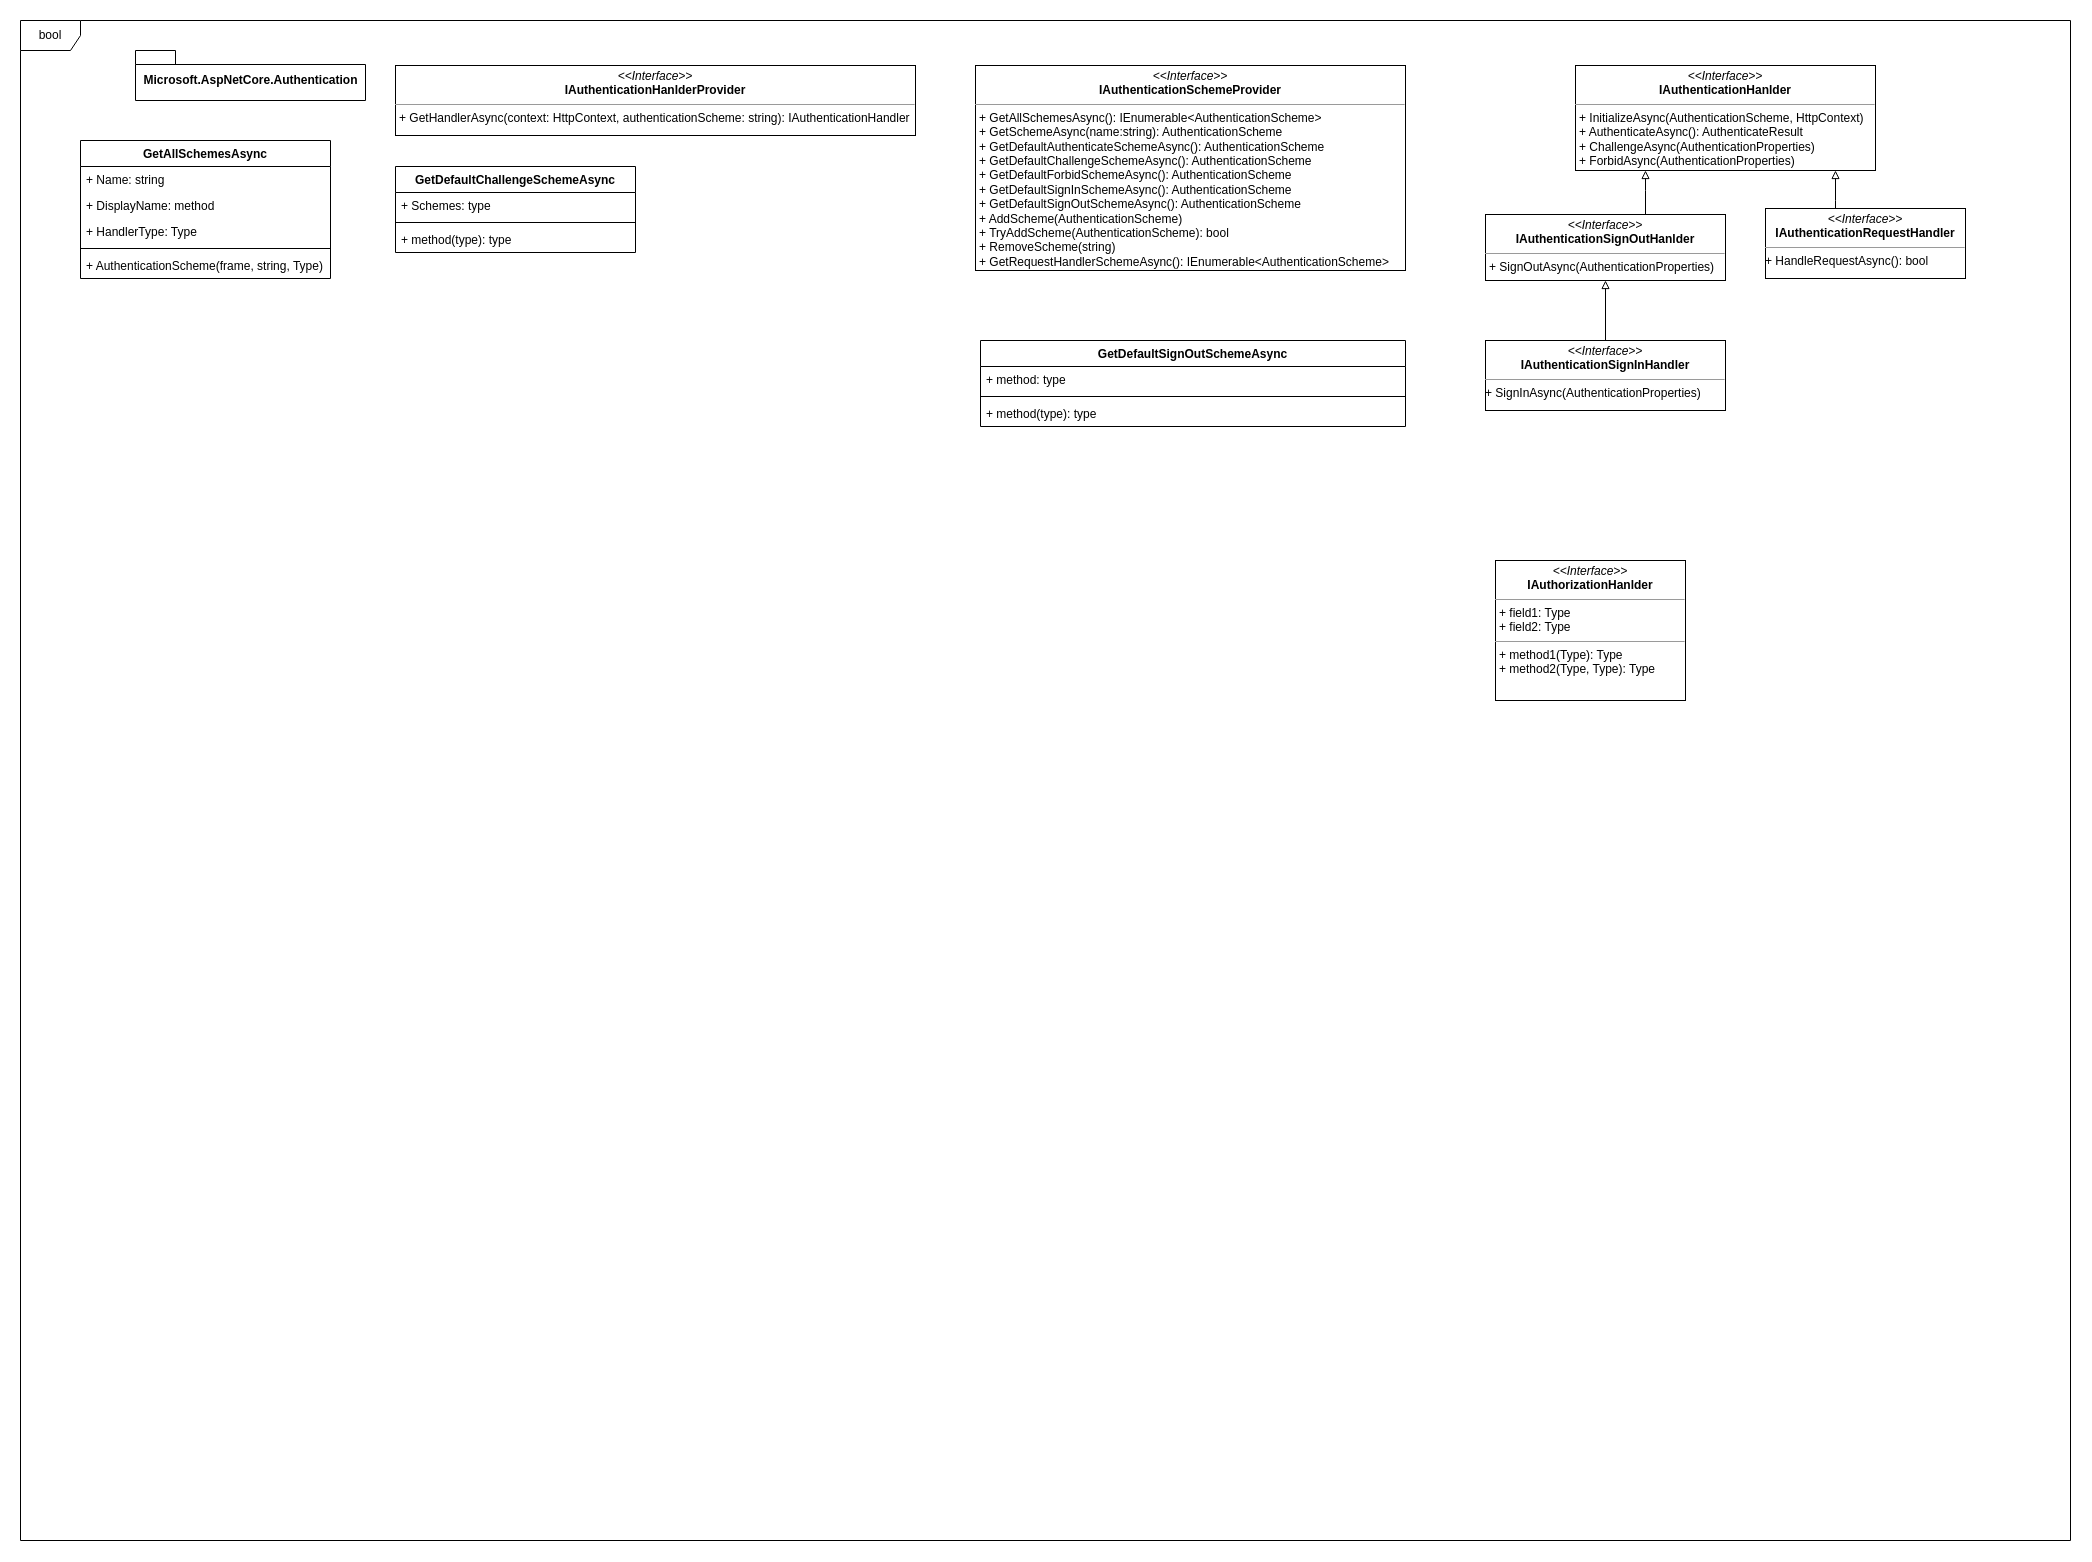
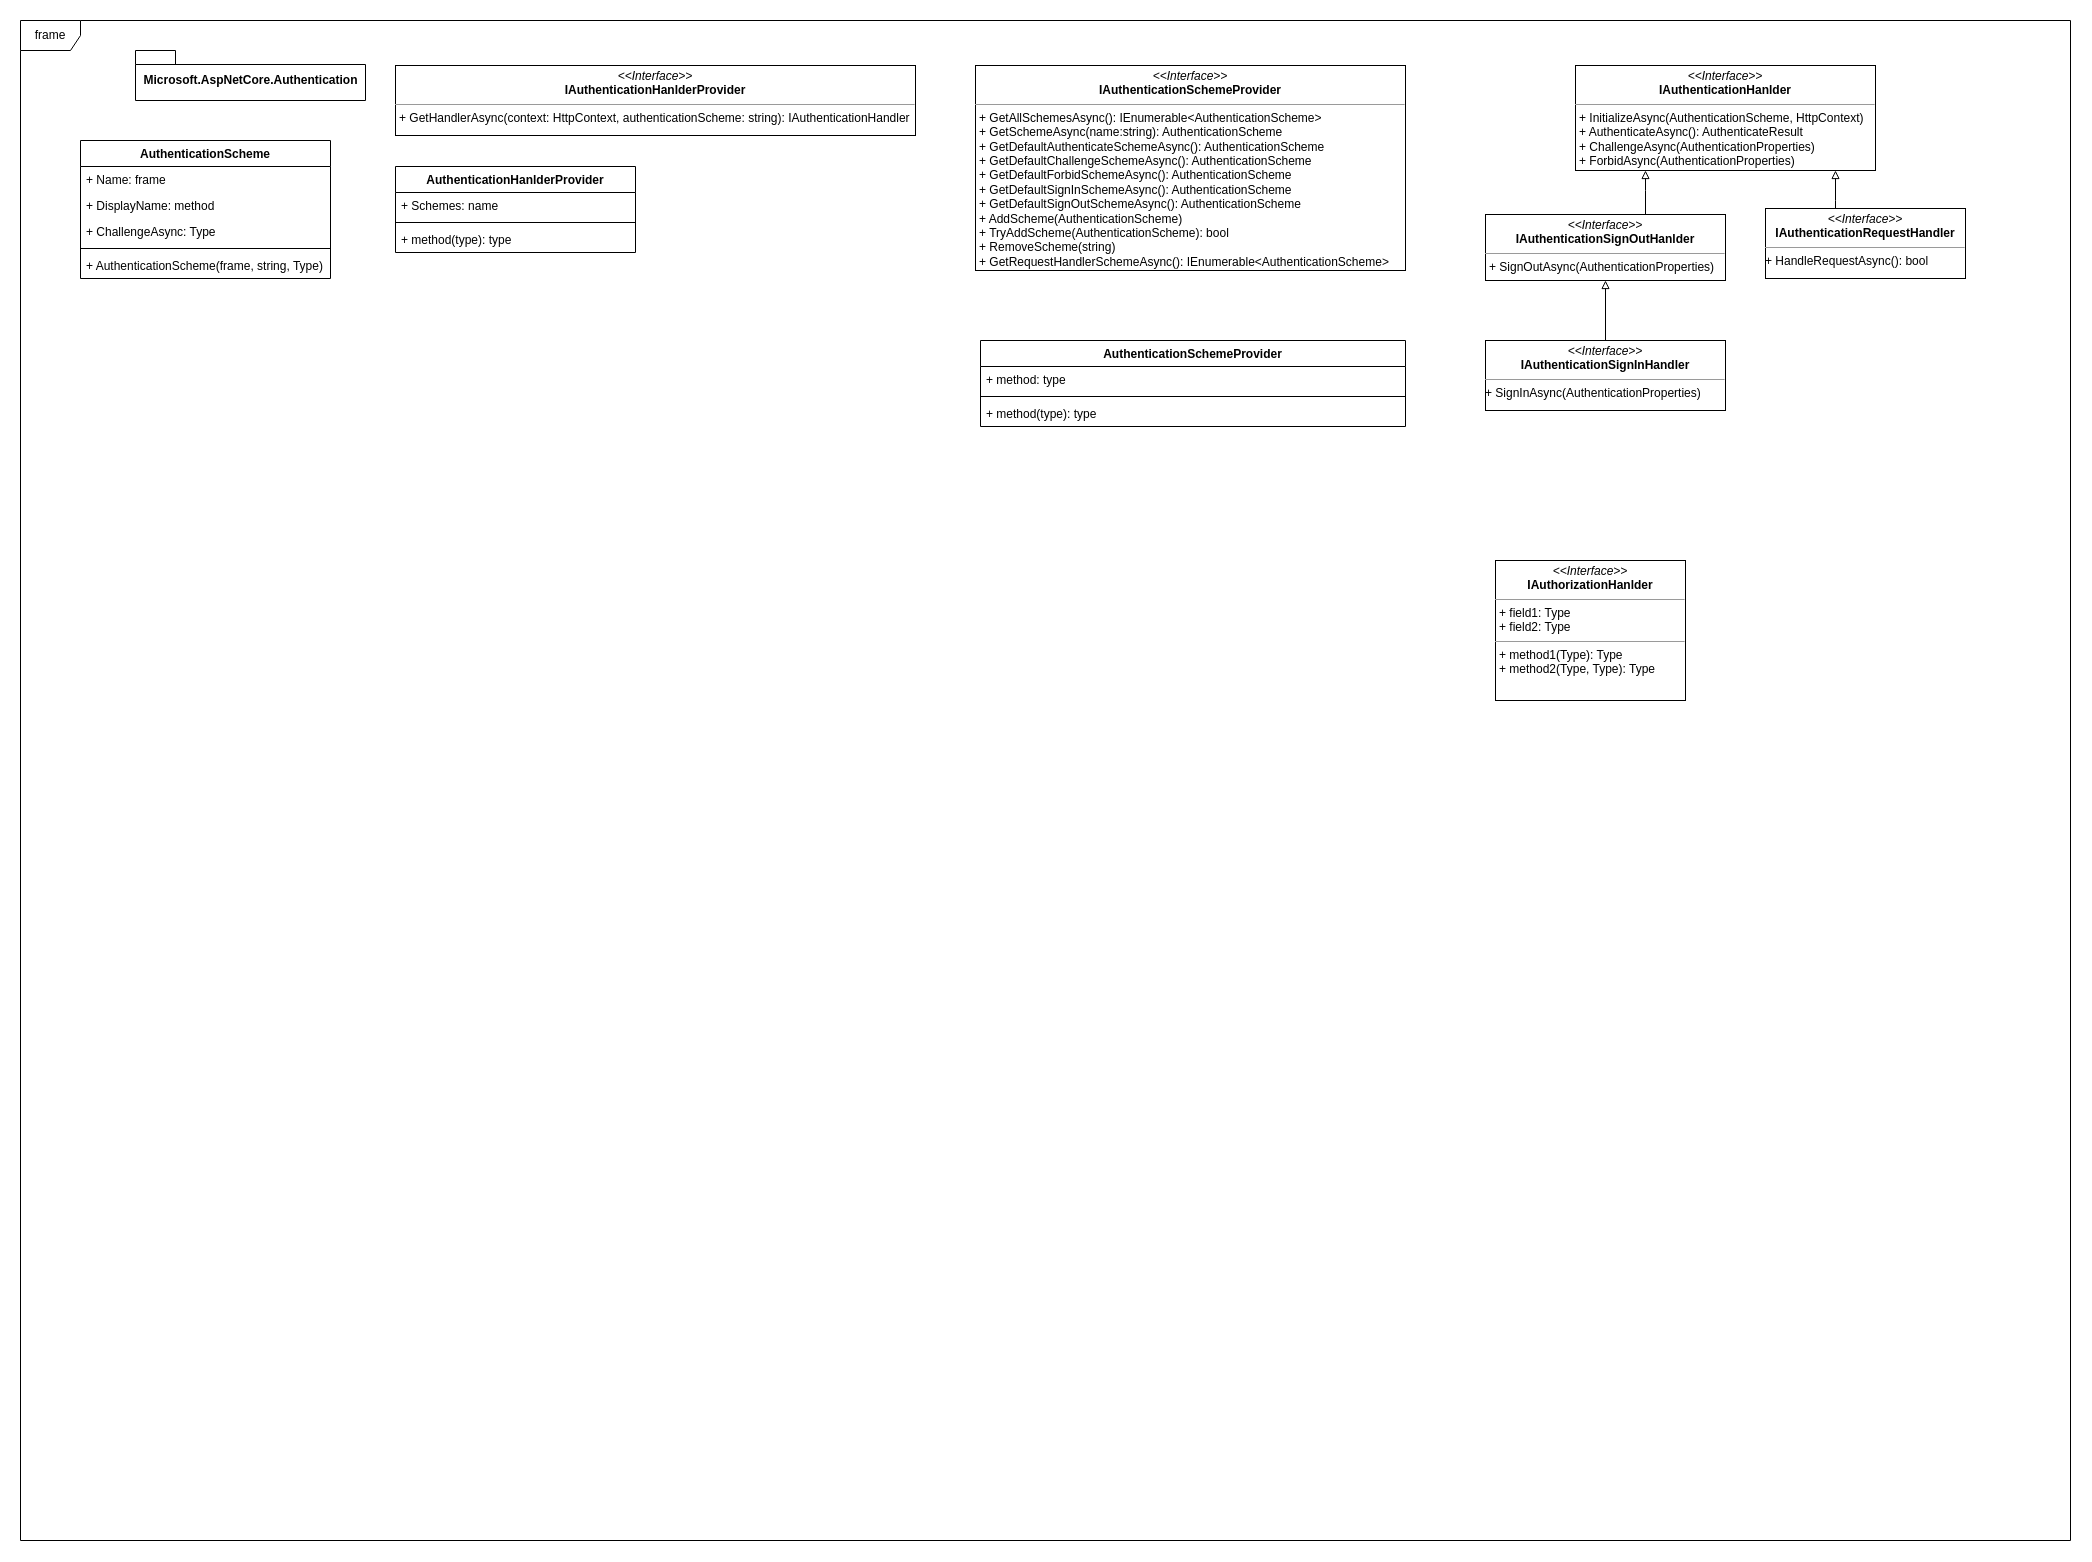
- <mxCell id="2" value="bool" style="shape=umlFrame;whiteSpace=wrap;html=1;strokeColor=#000000;gradientColor=none;" vertex="1" parent="1"><mxGeometry x="20" y="20" width="2050" height="1520" as="geometry" /></mxCell>
+ <mxCell id="2" value="frame" style="shape=umlFrame;whiteSpace=wrap;html=1;strokeColor=#000000;gradientColor=none;" vertex="1" parent="1"><mxGeometry x="20" y="20" width="2050" height="1520" as="geometry" /></mxCell>
- <mxCell id="14" value="GetAllSchemesAsync" style="swimlane;fontStyle=1;align=center;verticalAlign=top;childLayout=stackLayout;horizontal=1;startSize=26;horizontalStack=0;resizeParent=1;resizeParentMax=0;resizeLast=0;collapsible=1;marginBottom=0;strokeColor=#000000;gradientColor=none;" vertex="1" parent="1"><mxGeometry x="80" y="140" width="250" height="138" as="geometry" /></mxCell>
+ <mxCell id="14" value="AuthenticationScheme" style="swimlane;fontStyle=1;align=center;verticalAlign=top;childLayout=stackLayout;horizontal=1;startSize=26;horizontalStack=0;resizeParent=1;resizeParentMax=0;resizeLast=0;collapsible=1;marginBottom=0;strokeColor=#000000;gradientColor=none;" vertex="1" parent="1"><mxGeometry x="80" y="140" width="250" height="138" as="geometry" /></mxCell>
- <mxCell id="15" value="+ Name: string" style="text;strokeColor=none;fillColor=none;align=left;verticalAlign=top;spacingLeft=4;spacingRight=4;overflow=hidden;rotatable=0;points=[[0,0.5],[1,0.5]];portConstraint=eastwest;" vertex="1" parent="14"><mxGeometry y="26" width="250" height="26" as="geometry" /></mxCell>
+ <mxCell id="15" value="+ Name: frame" style="text;strokeColor=none;fillColor=none;align=left;verticalAlign=top;spacingLeft=4;spacingRight=4;overflow=hidden;rotatable=0;points=[[0,0.5],[1,0.5]];portConstraint=eastwest;" vertex="1" parent="14"><mxGeometry y="26" width="250" height="26" as="geometry" /></mxCell>
- <mxCell id="20" value="GetDefaultChallengeSchemeAsync" style="swimlane;fontStyle=1;align=center;verticalAlign=top;childLayout=stackLayout;horizontal=1;startSize=26;horizontalStack=0;resizeParent=1;resizeParentMax=0;resizeLast=0;collapsible=1;marginBottom=0;strokeColor=#000000;gradientColor=none;" vertex="1" parent="1"><mxGeometry x="395" y="166" width="240" height="86" as="geometry" /></mxCell>
+ <mxCell id="20" value="AuthenticationHanlderProvider" style="swimlane;fontStyle=1;align=center;verticalAlign=top;childLayout=stackLayout;horizontal=1;startSize=26;horizontalStack=0;resizeParent=1;resizeParentMax=0;resizeLast=0;collapsible=1;marginBottom=0;strokeColor=#000000;gradientColor=none;" vertex="1" parent="1"><mxGeometry x="395" y="166" width="240" height="86" as="geometry" /></mxCell>
- <mxCell id="21" value="+ Schemes: type" style="text;strokeColor=none;fillColor=none;align=left;verticalAlign=top;spacingLeft=4;spacingRight=4;overflow=hidden;rotatable=0;points=[[0,0.5],[1,0.5]];portConstraint=eastwest;" vertex="1" parent="20"><mxGeometry y="26" width="240" height="26" as="geometry" /></mxCell>
+ <mxCell id="21" value="+ Schemes: name" style="text;strokeColor=none;fillColor=none;align=left;verticalAlign=top;spacingLeft=4;spacingRight=4;overflow=hidden;rotatable=0;points=[[0,0.5],[1,0.5]];portConstraint=eastwest;" vertex="1" parent="20"><mxGeometry y="26" width="240" height="26" as="geometry" /></mxCell>
- <mxCell id="17" value="+ HandlerType: Type" style="text;strokeColor=none;fillColor=none;align=left;verticalAlign=top;spacingLeft=4;spacingRight=4;overflow=hidden;rotatable=0;points=[[0,0.5],[1,0.5]];portConstraint=eastwest;" vertex="1" parent="14"><mxGeometry y="78" width="250" height="26" as="geometry" /></mxCell>
+ <mxCell id="17" value="+ ChallengeAsync: Type" style="text;strokeColor=none;fillColor=none;align=left;verticalAlign=top;spacingLeft=4;spacingRight=4;overflow=hidden;rotatable=0;points=[[0,0.5],[1,0.5]];portConstraint=eastwest;" vertex="1" parent="14"><mxGeometry y="78" width="250" height="26" as="geometry" /></mxCell>
- <mxCell id="24" value="GetDefaultSignOutSchemeAsync&#10;&#10;" style="swimlane;fontStyle=1;align=center;verticalAlign=top;childLayout=stackLayout;horizontal=1;startSize=26;horizontalStack=0;resizeParent=1;resizeParentMax=0;resizeLast=0;collapsible=1;marginBottom=0;" vertex="1" parent="1"><mxGeometry x="980" y="340" width="425" height="86" as="geometry" /></mxCell>
+ <mxCell id="24" value="AuthenticationSchemeProvider&#10;&#10;" style="swimlane;fontStyle=1;align=center;verticalAlign=top;childLayout=stackLayout;horizontal=1;startSize=26;horizontalStack=0;resizeParent=1;resizeParentMax=0;resizeLast=0;collapsible=1;marginBottom=0;" vertex="1" parent="1"><mxGeometry x="980" y="340" width="425" height="86" as="geometry" /></mxCell>
